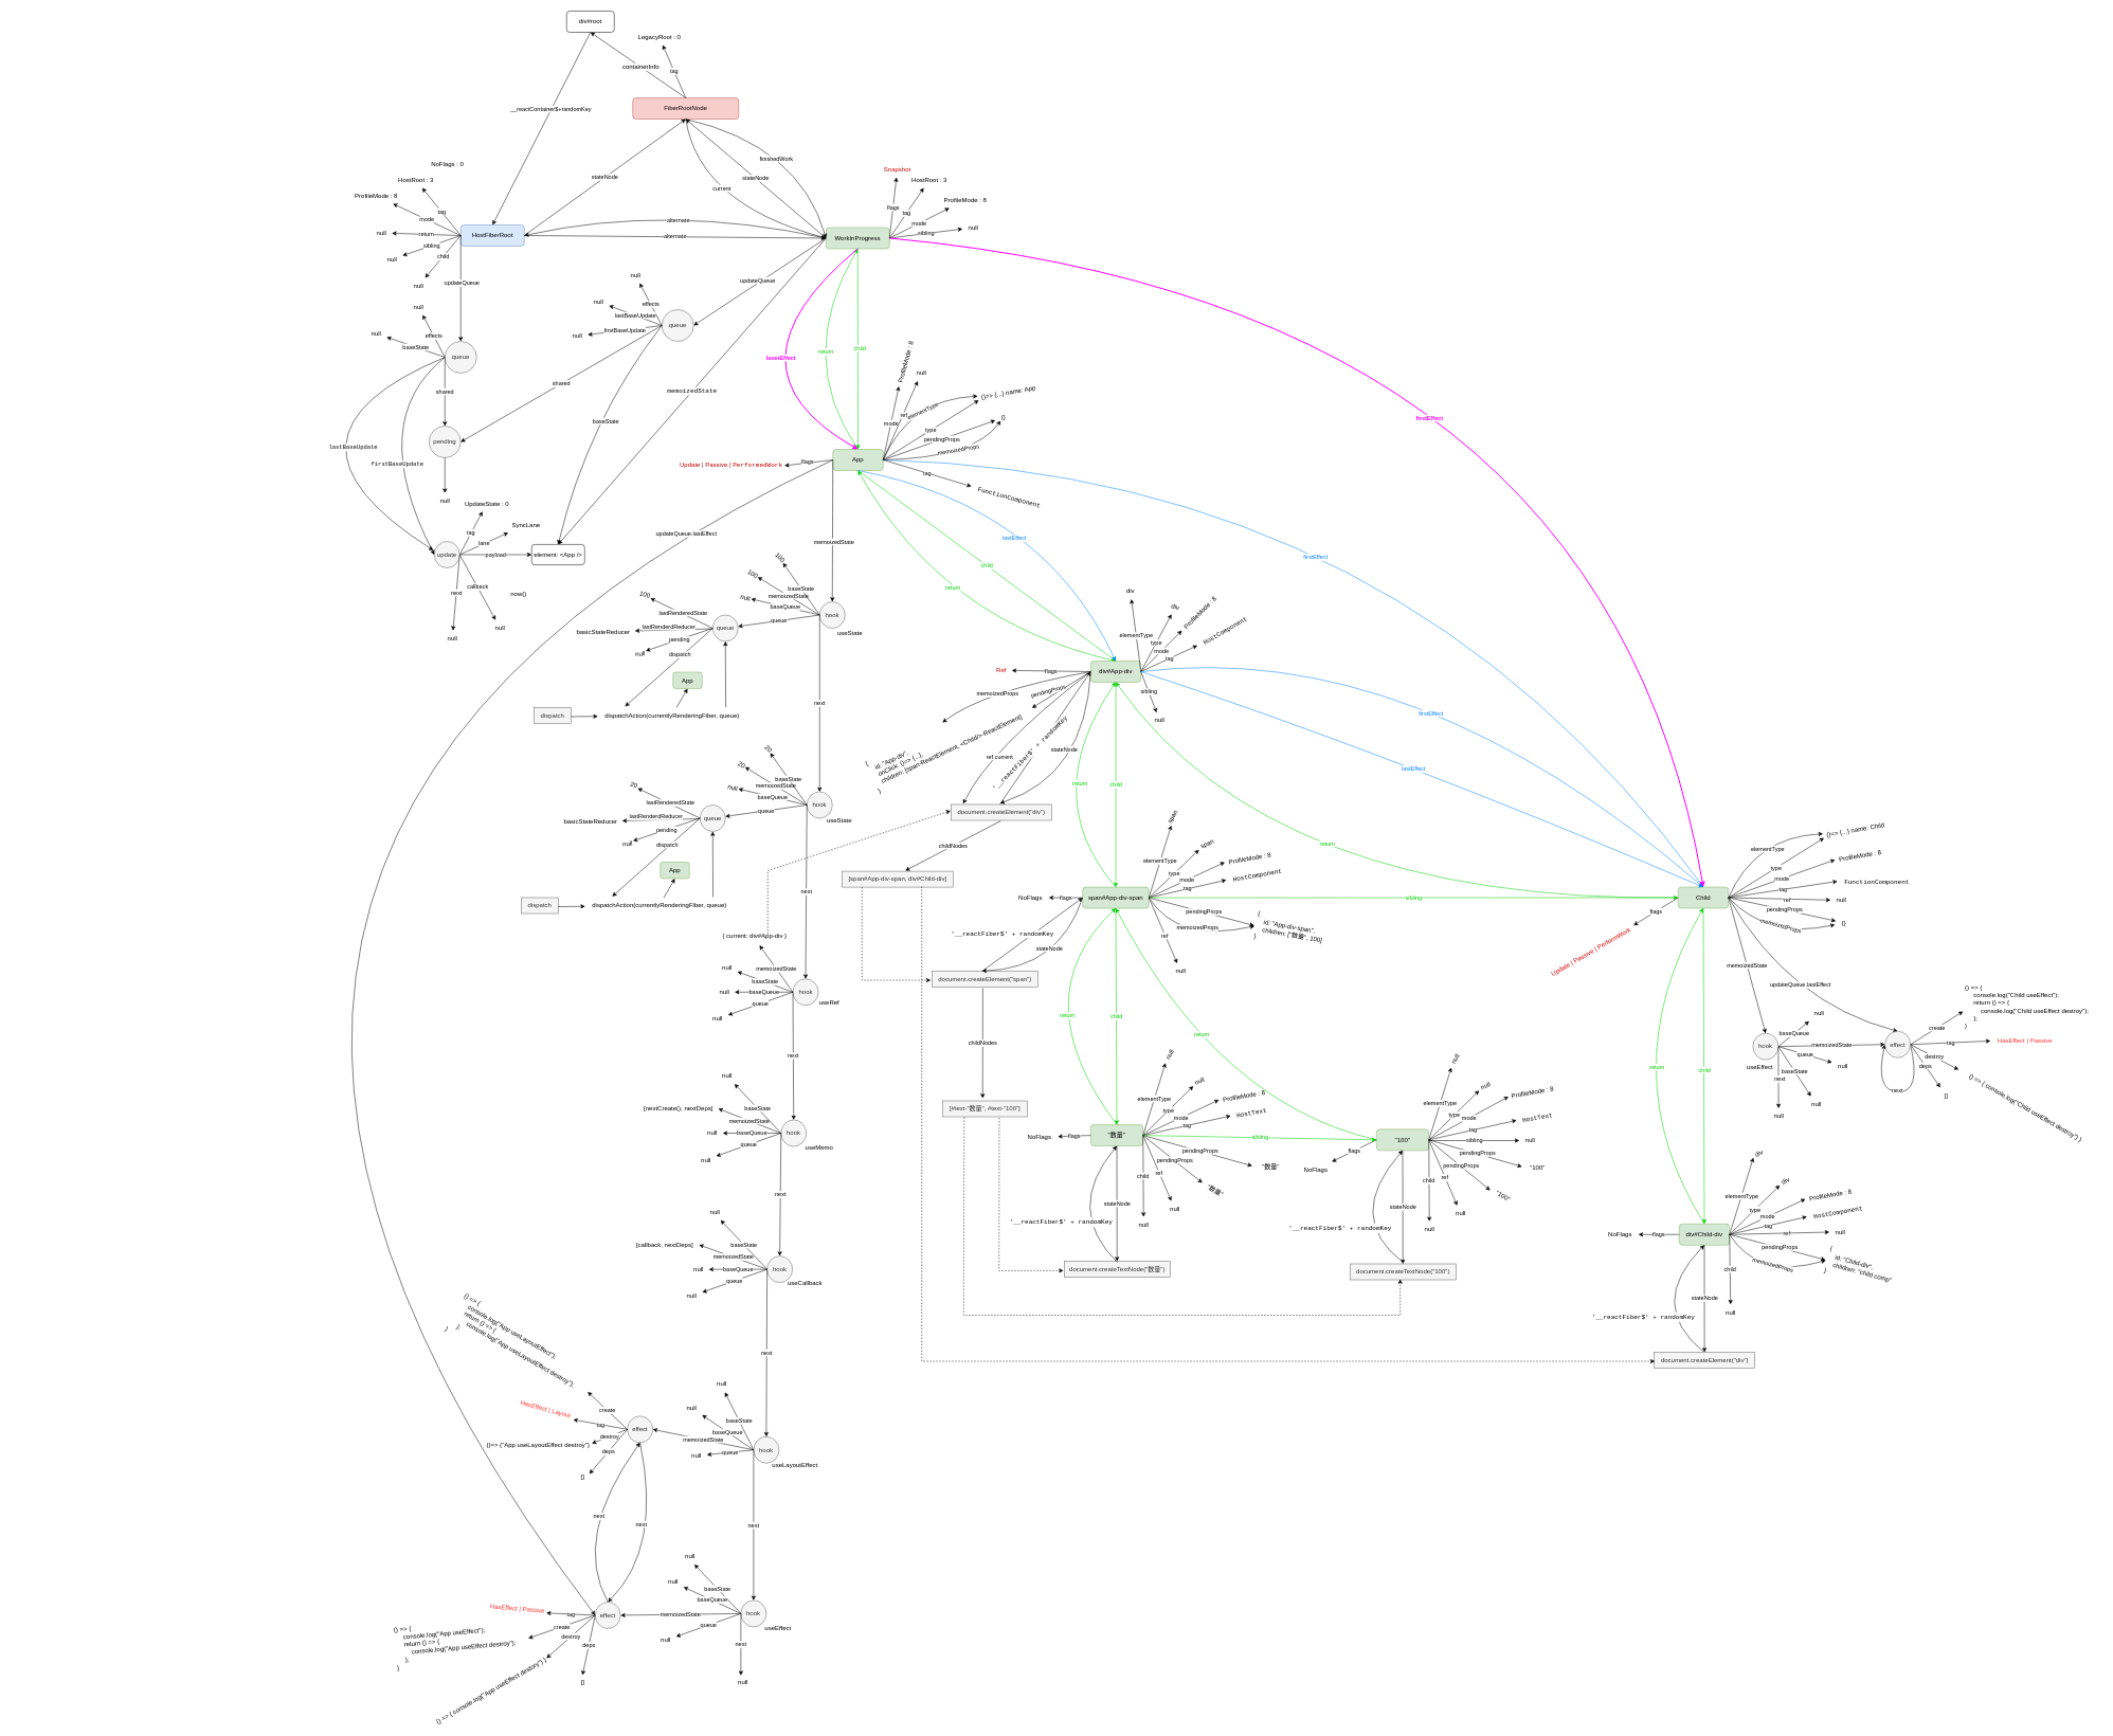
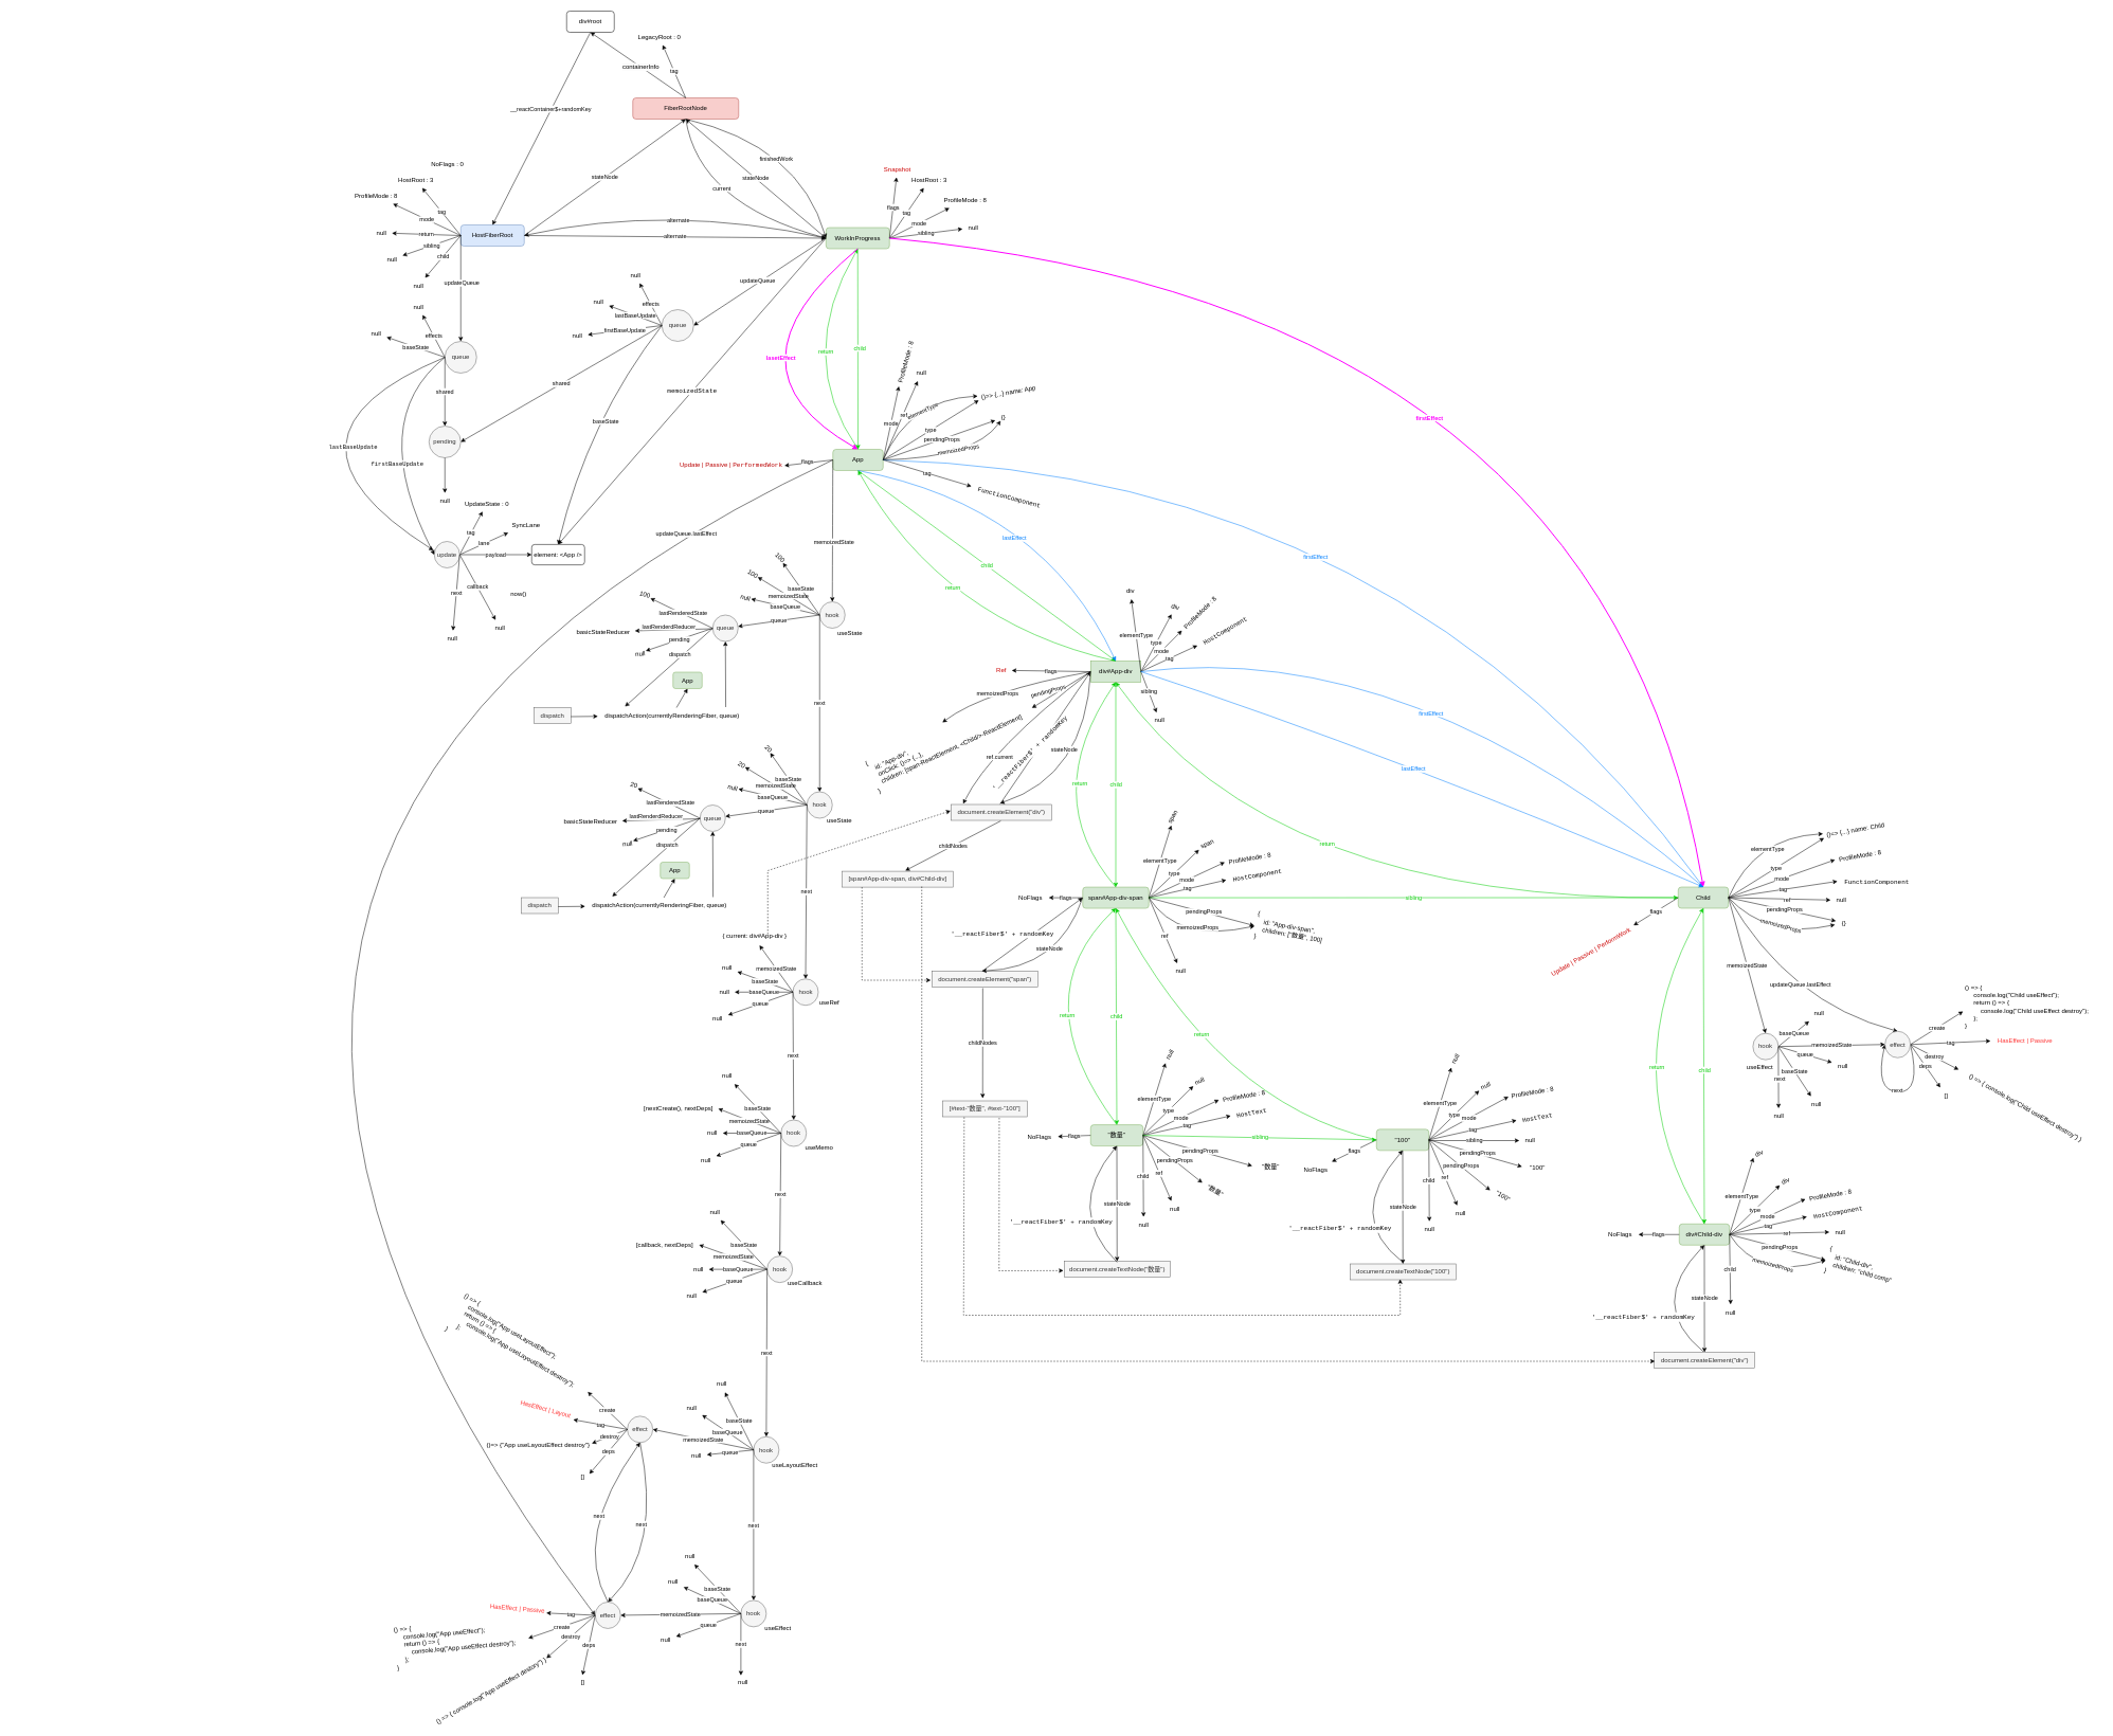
- <mxCell id="226" value="div#App-div" style="rounded=1;whiteSpace=wrap;html=1;labelBackgroundColor=none;fillColor=#d5e8d4;strokeColor=#82b366;" parent="1" vertex="1"><mxGeometry x="2060" y="1248" width="95" height="40" as="geometry" /></mxCell>
+ <mxCell id="226" value="div#App-div" style="whiteSpace=wrap;html=1;labelBackgroundColor=none;fillColor=#d5e8d4;strokeColor=#82b366;rounded=0;" parent="1" vertex="1"><mxGeometry x="2060" y="1248" width="95" height="40" as="geometry" /></mxCell>
